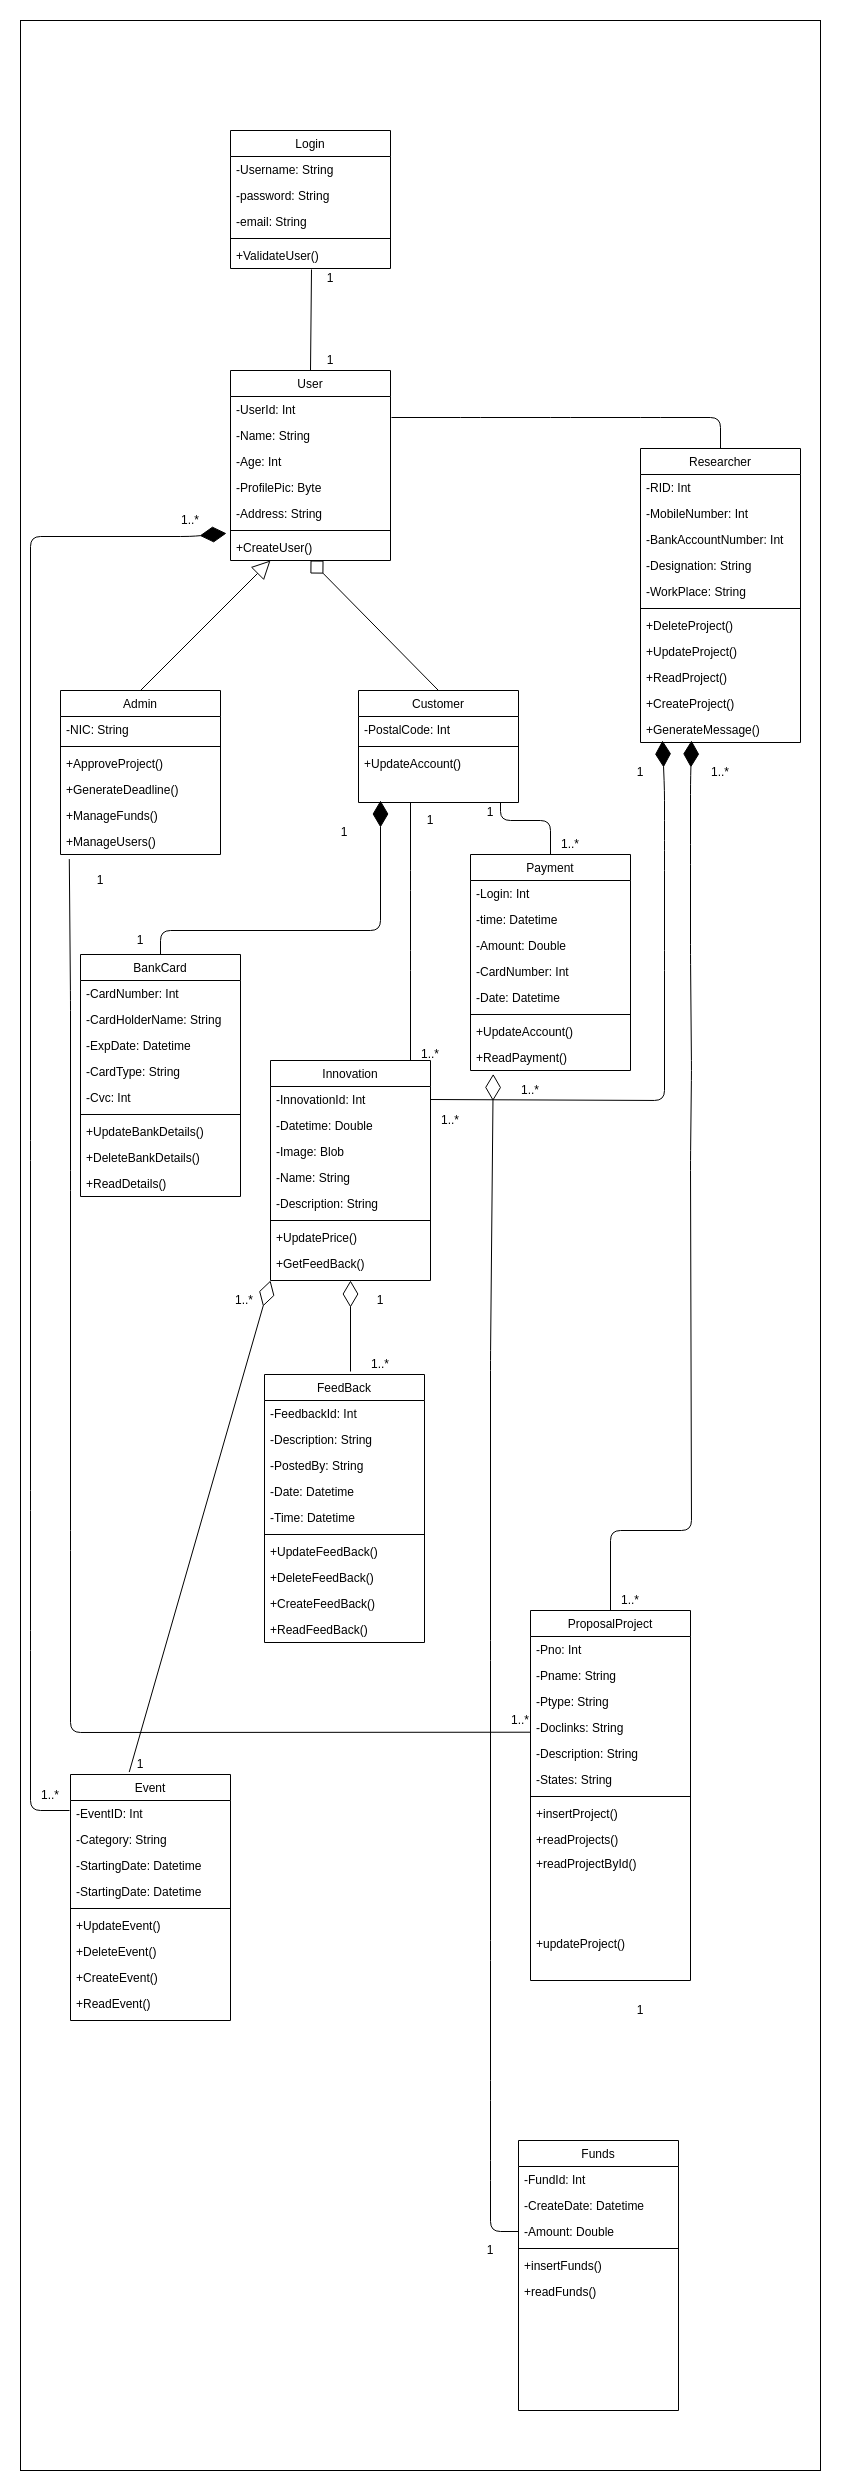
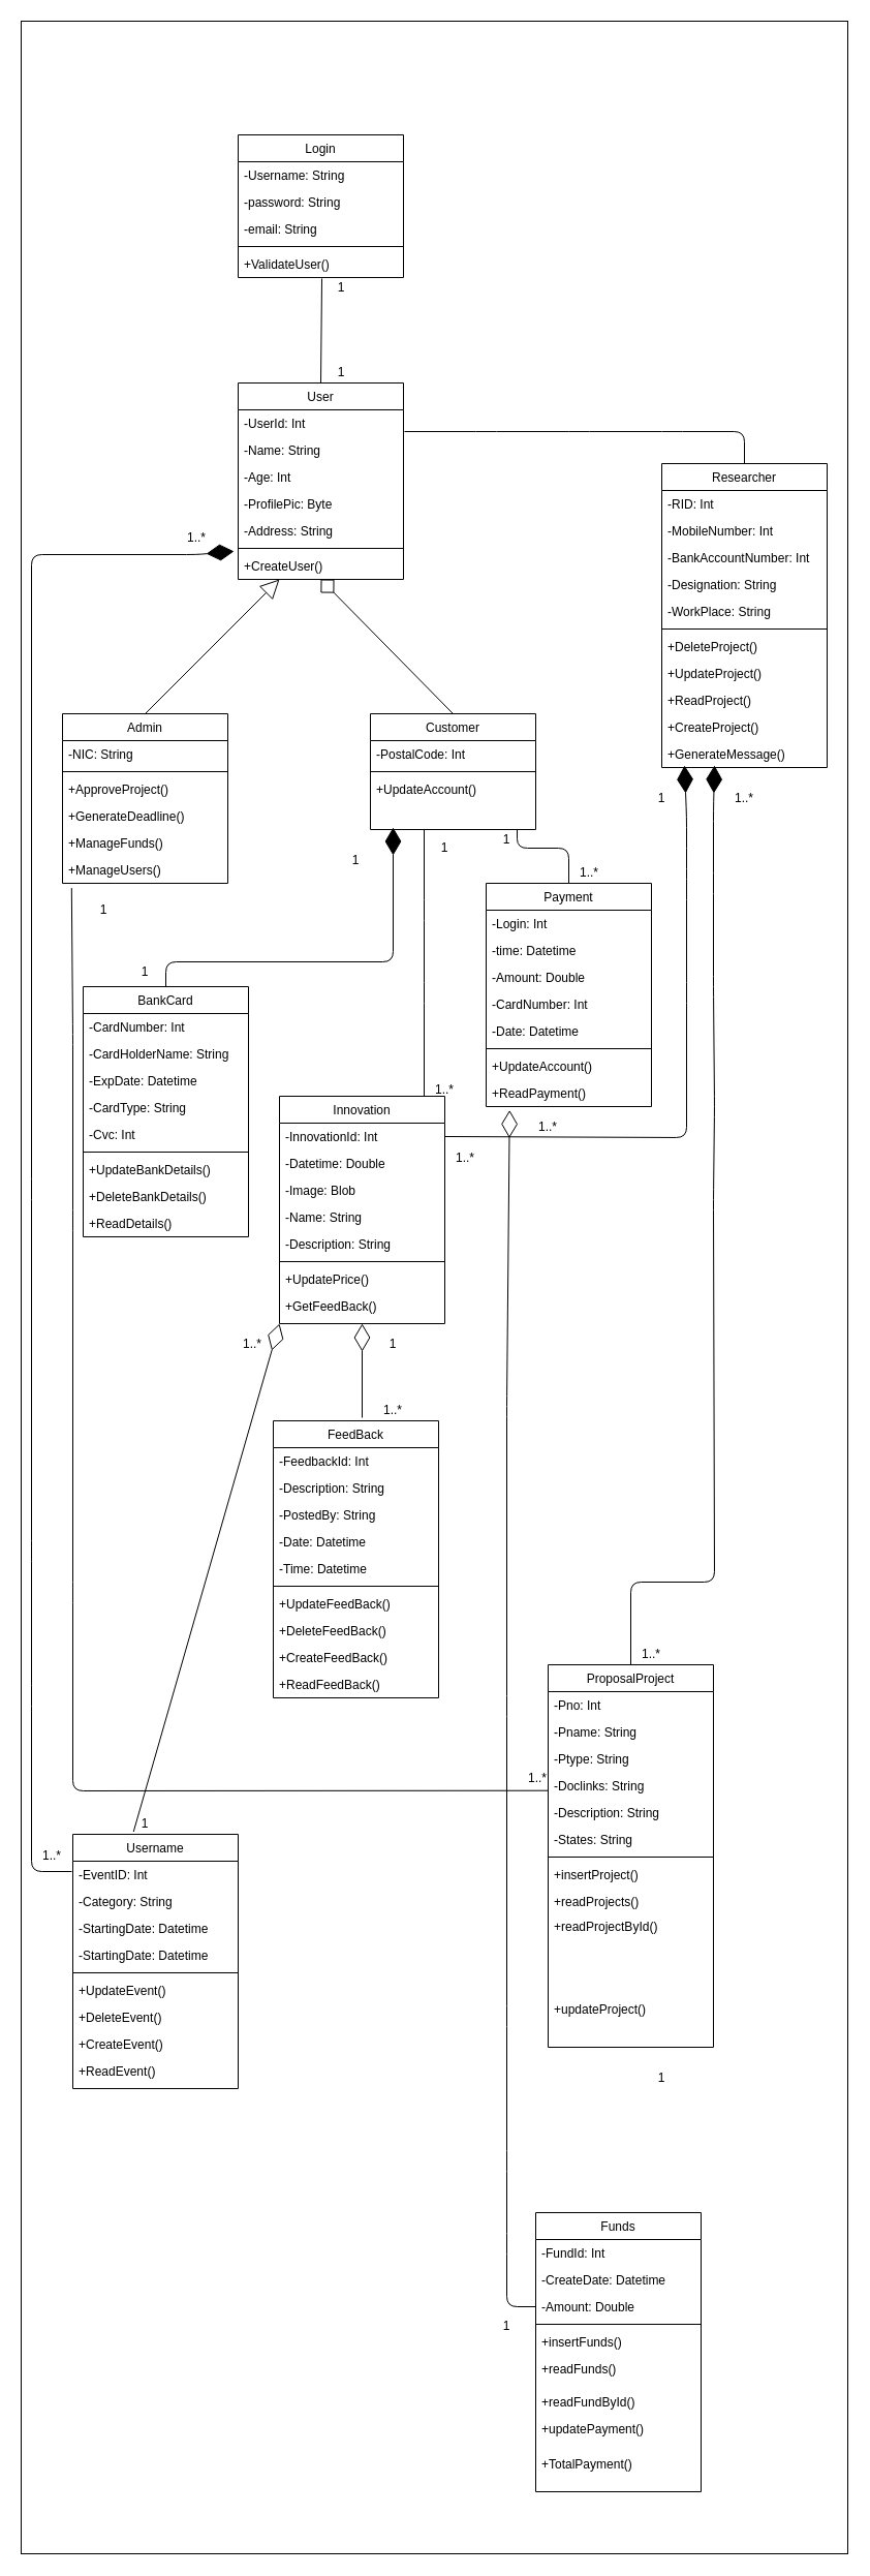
- <mxCell id="132" value="Event" style="swimlane;fontStyle=0;align=center;verticalAlign=top;childLayout=stackLayout;horizontal=1;startSize=26;horizontalStack=0;resizeParent=1;resizeLast=0;collapsible=1;marginBottom=0;rounded=0;shadow=0;strokeWidth=1;" vertex="1" parent="1"><mxGeometry x="70" y="1774" width="160" height="246" as="geometry"><mxRectangle x="340" y="380" width="170" height="26" as="alternateBounds" /></mxGeometry></mxCell>
+ <mxCell id="132" value="Username" style="swimlane;fontStyle=0;align=center;verticalAlign=top;childLayout=stackLayout;horizontal=1;startSize=26;horizontalStack=0;resizeParent=1;resizeLast=0;collapsible=1;marginBottom=0;rounded=0;shadow=0;strokeWidth=1;" vertex="1" parent="1"><mxGeometry x="70" y="1774" width="160" height="246" as="geometry"><mxRectangle x="340" y="380" width="170" height="26" as="alternateBounds" /></mxGeometry></mxCell>
+ <mxCell id="128" value="+readFundById()" style="text;align=left;verticalAlign=top;spacingLeft=4;spacingRight=4;overflow=hidden;rotatable=0;points=[[0,0.5],[1,0.5]];portConstraint=eastwest;" parent="1" vertex="1"><mxGeometry x="518" y="2310" width="160" height="26" as="geometry" /></mxCell>
+ <mxCell id="129" value="+updatePayment()" style="text;align=left;verticalAlign=top;spacingLeft=4;spacingRight=4;overflow=hidden;rotatable=0;points=[[0,0.5],[1,0.5]];portConstraint=eastwest;" parent="1" vertex="1"><mxGeometry x="518" y="2336" width="160" height="26" as="geometry" /></mxCell>
+ <mxCell id="130" value="+TotalPayment()" style="text;align=left;verticalAlign=top;spacingLeft=4;spacingRight=4;overflow=hidden;rotatable=0;points=[[0,0.5],[1,0.5]];portConstraint=eastwest;" parent="1" vertex="1"><mxGeometry x="518" y="2370" width="160" height="26" as="geometry" /></mxCell>
